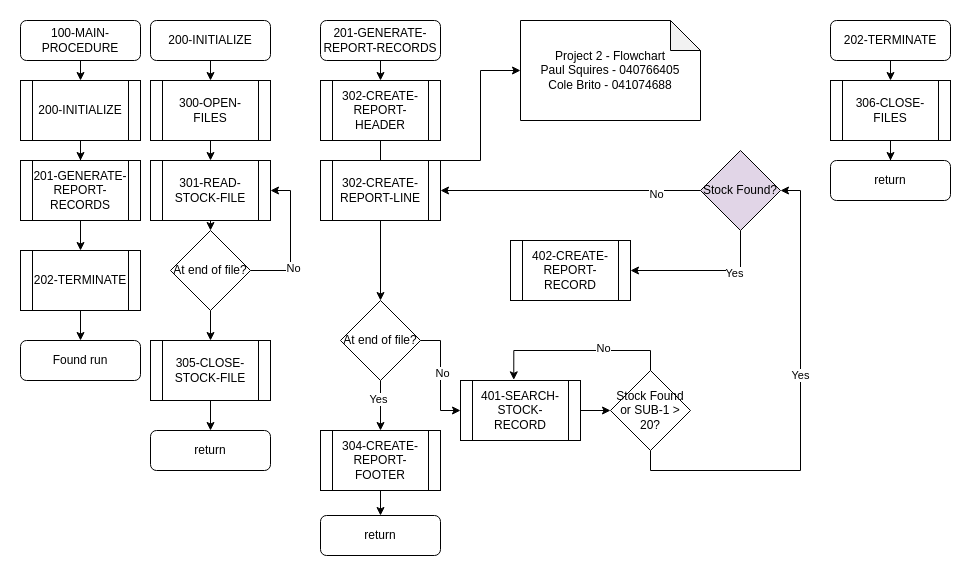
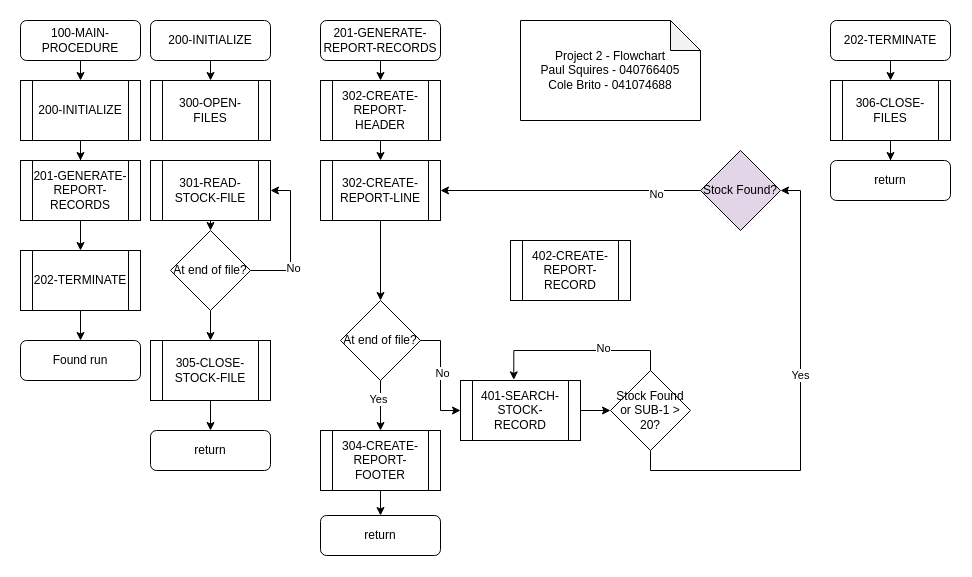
- <mxCell id="25" style="edgeStyle=orthogonalEdgeStyle;rounded=0;orthogonalLoop=1;jettySize=auto;html=1;exitX=0.5;exitY=1;exitDx=0;exitDy=0;" edge="1" parent="1" source="26" target="56"><mxGeometry relative="1" as="geometry" /></mxCell>
+ <mxCell id="25" style="edgeStyle=orthogonalEdgeStyle;rounded=0;orthogonalLoop=1;jettySize=auto;html=1;exitX=0.5;exitY=1;exitDx=0;exitDy=0;entryX=0.5;entryY=0;entryDx=0;entryDy=0;" edge="1" parent="1" source="26" target="28"><mxGeometry relative="1" as="geometry" /></mxCell>
- <mxCell id="15" style="edgeStyle=orthogonalEdgeStyle;rounded=0;orthogonalLoop=1;jettySize=auto;html=1;exitX=0.5;exitY=1;exitDx=0;exitDy=0;entryX=0.5;entryY=0;entryDx=0;entryDy=0;" edge="1" parent="1" source="16" target="18"><mxGeometry relative="1" as="geometry" /></mxCell>
- <mxCell id="36" style="edgeStyle=orthogonalEdgeStyle;rounded=0;orthogonalLoop=1;jettySize=auto;html=1;exitX=0.5;exitY=1;exitDx=0;exitDy=0;entryX=1;entryY=0.5;entryDx=0;entryDy=0;" edge="1" parent="1" source="40" target="41"><mxGeometry relative="1" as="geometry" /></mxCell>
- <mxCell id="37" value="Yes" style="edgeLabel;html=1;align=center;verticalAlign=middle;resizable=0;points=[];" vertex="1" connectable="0" parent="36"><mxGeometry x="-0.367" y="2" relative="1" as="geometry"><mxPoint as="offset" /></mxGeometry></mxCell>
